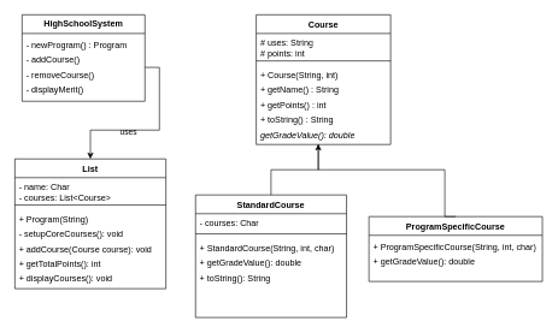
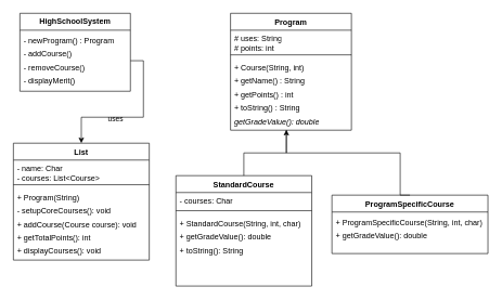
- <mxCell id="2" value="Course" style="swimlane;fontStyle=1;align=center;verticalAlign=top;childLayout=stackLayout;horizontal=1;startSize=26;horizontalStack=0;resizeParent=1;resizeParentMax=0;resizeLast=0;collapsible=1;marginBottom=0;whiteSpace=wrap;html=1;labelBackgroundColor=none;" vertex="1" parent="1"><mxGeometry x="354" y="20" width="186" height="180" as="geometry" /></mxCell>
+ <mxCell id="2" value="Program" style="swimlane;fontStyle=1;align=center;verticalAlign=top;childLayout=stackLayout;horizontal=1;startSize=26;horizontalStack=0;resizeParent=1;resizeParentMax=0;resizeLast=0;collapsible=1;marginBottom=0;whiteSpace=wrap;html=1;labelBackgroundColor=none;" vertex="1" parent="1"><mxGeometry x="354" y="20" width="186" height="180" as="geometry" /></mxCell>
